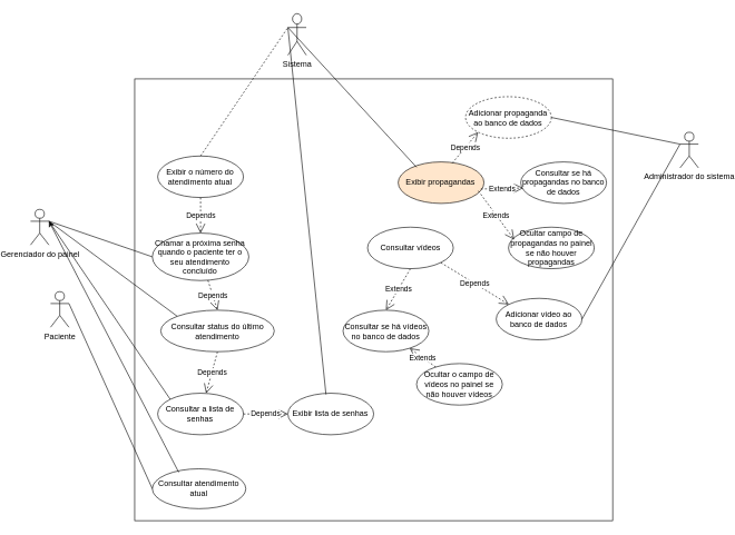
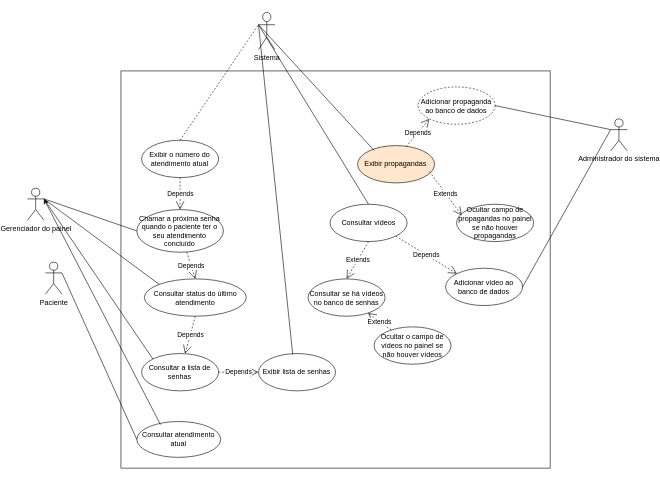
+ <mxCell id="23" value="" style="endArrow=none;html=1;rounded=0;entryX=0;entryY=0.333;entryDx=0;entryDy=0;entryPerimeter=0;exitX=0.5;exitY=0;exitDx=0;exitDy=0;" edge="1" parent="2" source="19" target="6"><mxGeometry width="50" height="50" relative="1" as="geometry"><mxPoint x="376.147" y="515.635" as="sourcePoint" /><mxPoint x="422.018" y="471.184" as="targetPoint" /></mxGeometry></mxCell>
- <mxCell id="30" value="Consultar se há propagandas no banco de dados" style="ellipse;whiteSpace=wrap;html=1;" vertex="1" parent="2"><mxGeometry x="733.945" y="222.256" width="128.44" height="62.232" as="geometry" /></mxCell>
- <mxCell id="32" value="Extends" style="endArrow=open;endSize=12;dashed=1;html=1;rounded=0;exitX=0.964;exitY=0.652;exitDx=0;exitDy=0;exitPerimeter=0;entryX=0.028;entryY=0.629;entryDx=0;entryDy=0;entryPerimeter=0;" edge="1" parent="2" source="18" target="30"><mxGeometry width="160" relative="1" as="geometry"><mxPoint x="577.982" y="346.72" as="sourcePoint" /><mxPoint x="724.771" y="346.72" as="targetPoint" /></mxGeometry></mxCell>
- <mxCell id="25" value="Consultar se há vídeos no banco de dados" style="ellipse;whiteSpace=wrap;html=1;" vertex="1" parent="2"><mxGeometry x="467.89" y="444.513" width="128.44" height="62.232" as="geometry" /></mxCell>
+ <mxCell id="25" value="Consultar se há vídeos no banco de senhas" style="ellipse;whiteSpace=wrap;html=1;" vertex="1" parent="2"><mxGeometry x="467.89" y="444.513" width="128.44" height="62.232" as="geometry" /></mxCell>
